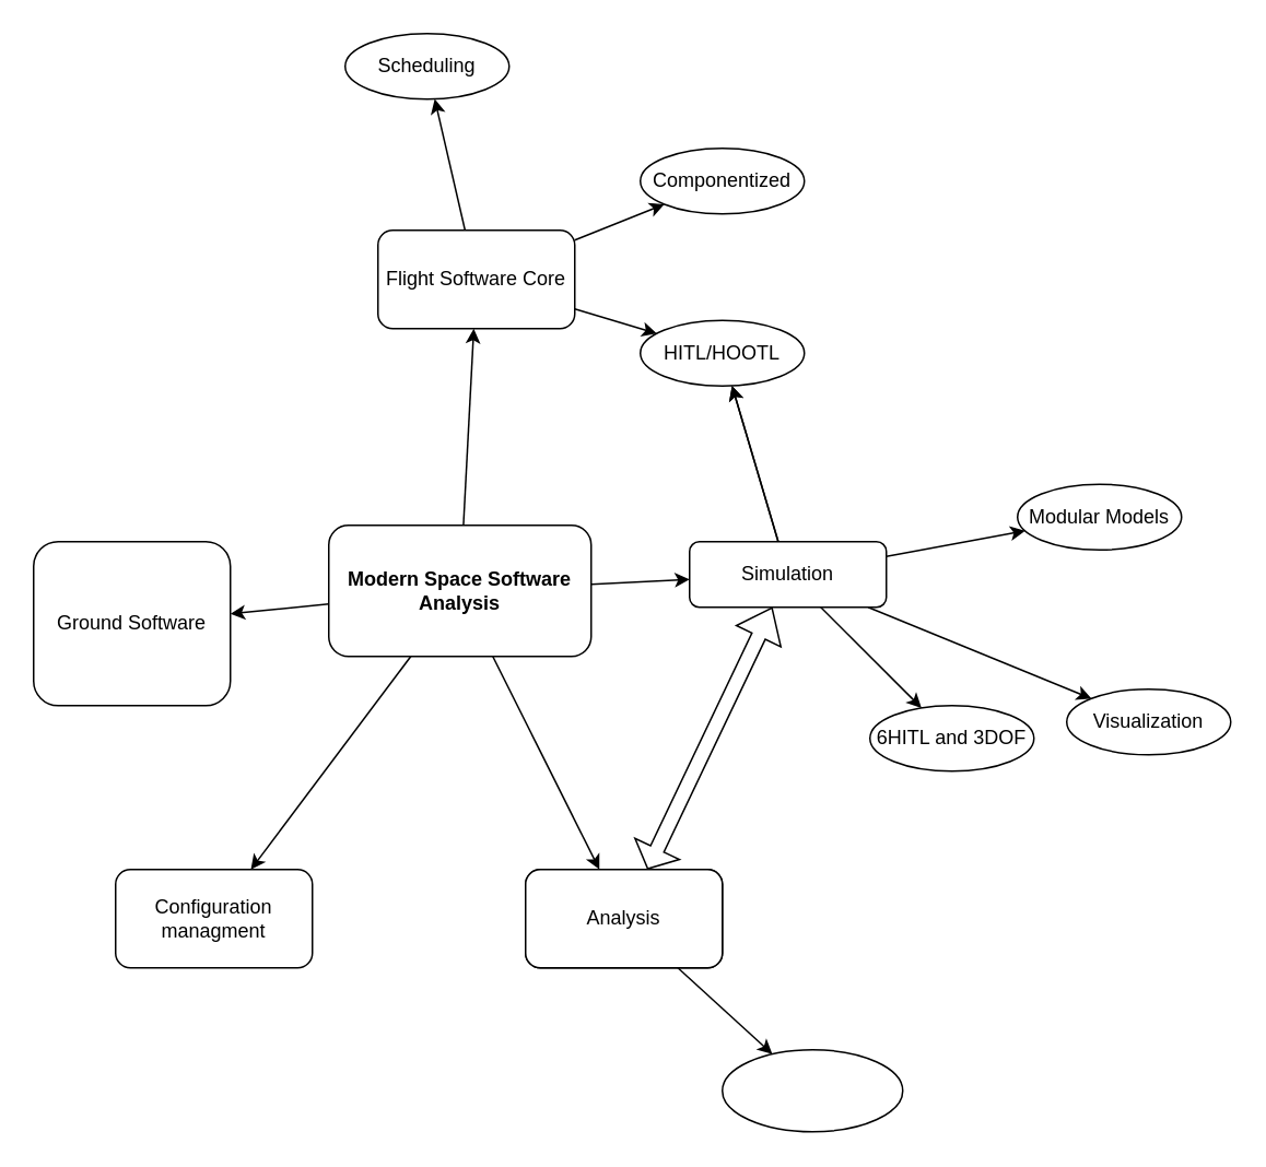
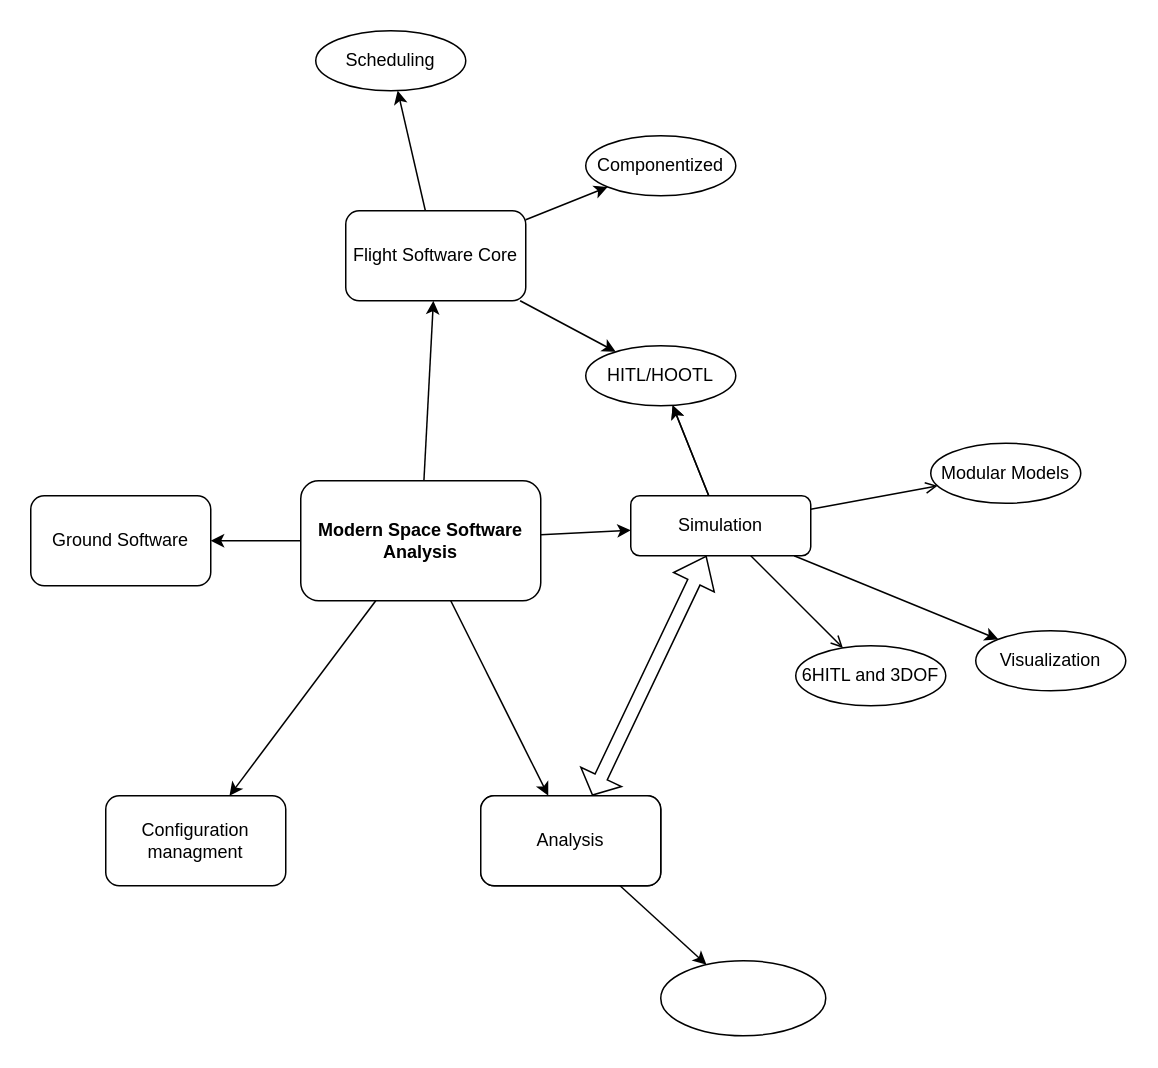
- <mxCell id="18" value="HITL/HOOTL" style="ellipse;whiteSpace=wrap;html=1;rounded=1;" parent="1" vertex="1"><mxGeometry x="390" y="195" width="100" height="40" as="geometry" /></mxCell>
+ <mxCell id="18" value="HITL/HOOTL" style="ellipse;whiteSpace=wrap;html=1;rounded=1;" parent="1" vertex="1"><mxGeometry x="390" y="230" width="100" height="40" as="geometry" /></mxCell>
- <mxCell id="17" value="" style="rounded=0;orthogonalLoop=1;jettySize=auto;html=1;" parent="1" source="13" target="16" edge="1"><mxGeometry relative="1" as="geometry"><mxPoint x="499" y="400" as="sourcePoint" /><mxPoint x="514.043" y="450.142" as="targetPoint" /></mxGeometry></mxCell>
+ <mxCell id="17" value="" style="rounded=0;orthogonalLoop=1;jettySize=auto;html=1;endArrow=open;" parent="1" source="13" target="16" edge="1"><mxGeometry relative="1" as="geometry"><mxPoint x="499" y="400" as="sourcePoint" /><mxPoint x="514.043" y="450.142" as="targetPoint" /></mxGeometry></mxCell>
- <mxCell id="14" value="Ground Software" style="whiteSpace=wrap;html=1;rounded=1;" parent="1" vertex="1"><mxGeometry x="20" y="330" width="120" height="100" as="geometry" /></mxCell>
+ <mxCell id="14" value="Ground Software" style="whiteSpace=wrap;html=1;rounded=1;" parent="1" vertex="1"><mxGeometry x="20" y="330" width="120" height="60" as="geometry" /></mxCell>
- <mxCell id="24" value="" style="rounded=0;orthogonalLoop=1;jettySize=auto;html=1;" parent="1" source="13" target="23" edge="1"><mxGeometry relative="1" as="geometry"><mxPoint x="370" y="545" as="sourcePoint" /><mxPoint x="394.043" y="675.142" as="targetPoint" /></mxGeometry></mxCell>
+ <mxCell id="24" value="" style="rounded=0;orthogonalLoop=1;jettySize=auto;html=1;endArrow=open;" parent="1" source="13" target="23" edge="1"><mxGeometry relative="1" as="geometry"><mxPoint x="370" y="545" as="sourcePoint" /><mxPoint x="394.043" y="675.142" as="targetPoint" /></mxGeometry></mxCell>
